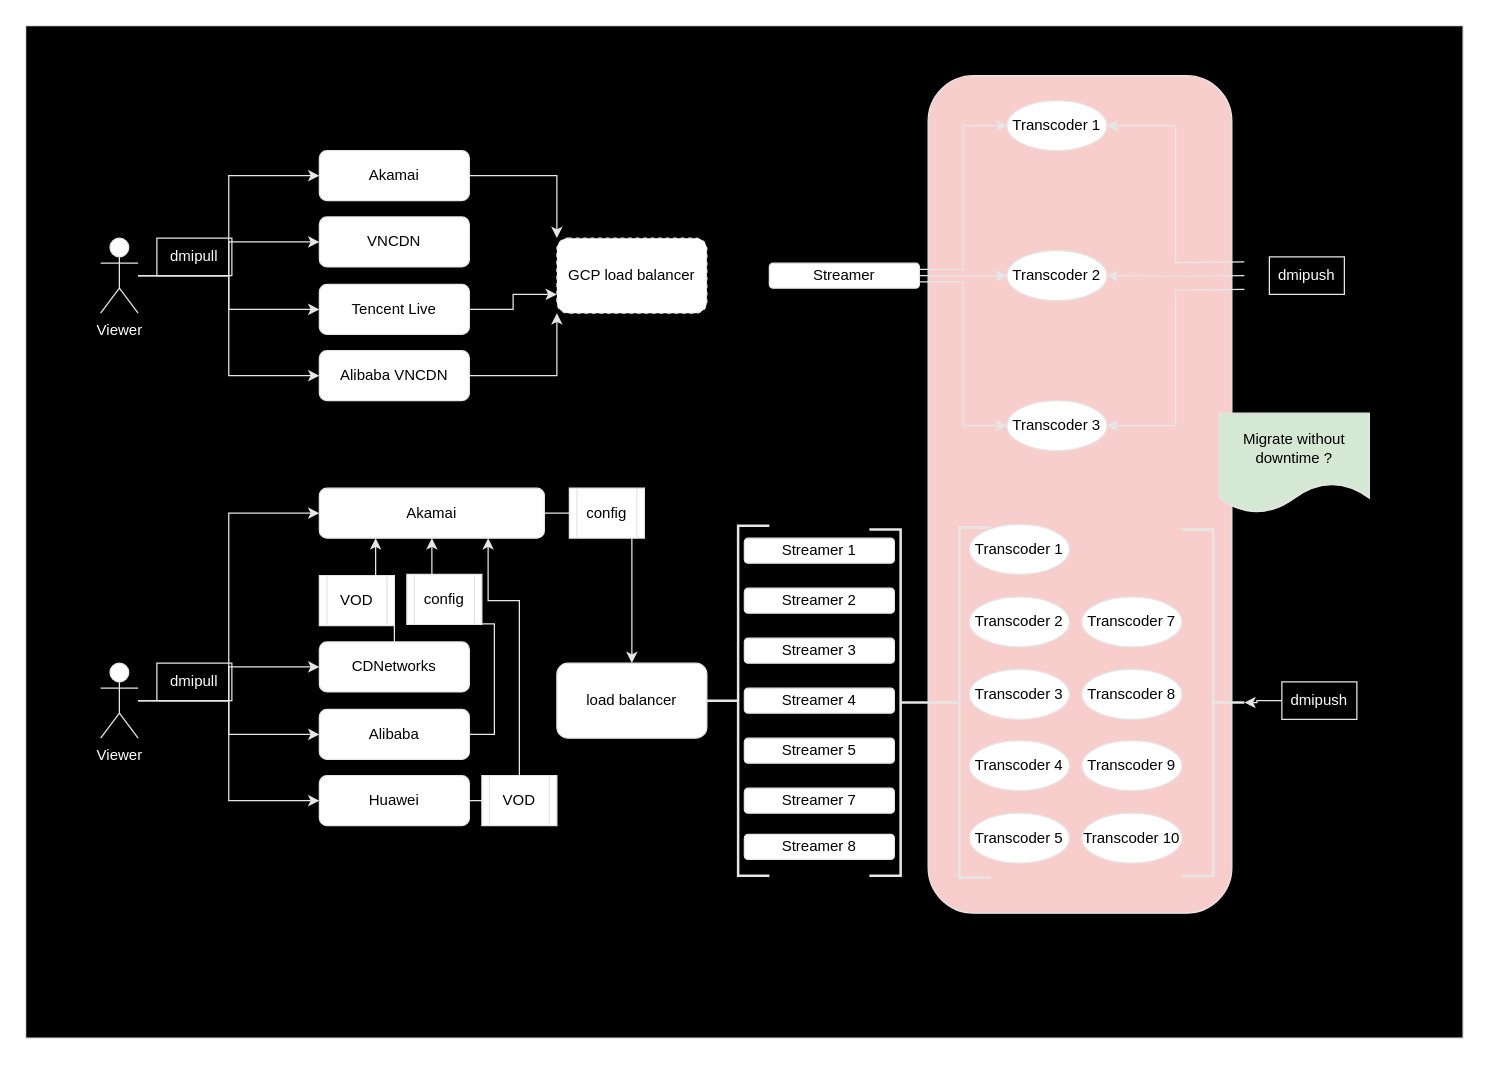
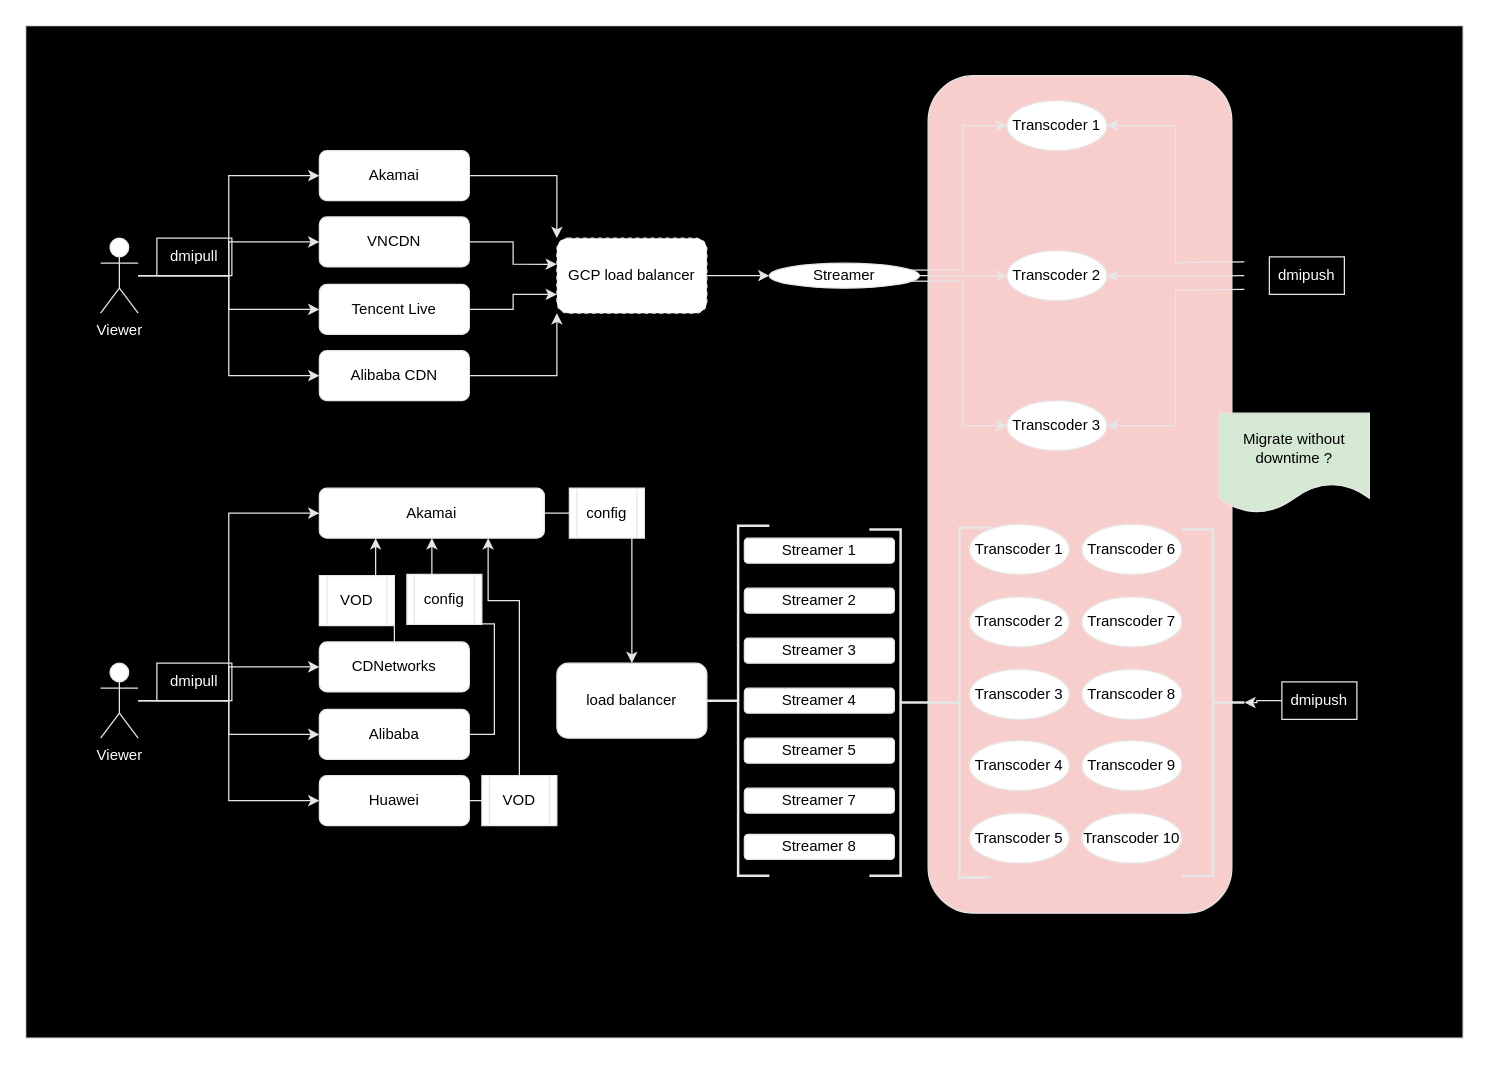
+ <mxCell id="28" style="edgeStyle=orthogonalEdgeStyle;rounded=0;orthogonalLoop=1;jettySize=auto;html=1;entryX=0;entryY=0.349;entryDx=0;entryDy=0;entryPerimeter=0;strokeColor=#E6E6E6;" edge="1" parent="1" source="11" target="17"><mxGeometry relative="1" as="geometry" /></mxCell>
+ <mxCell id="16" style="edgeStyle=orthogonalEdgeStyle;rounded=0;orthogonalLoop=1;jettySize=auto;html=1;strokeColor=#E6E6E6;" edge="1" parent="1" source="17" target="21"><mxGeometry relative="1" as="geometry" /></mxCell>
- <mxCell id="21" value="Streamer" style="rounded=1;whiteSpace=wrap;html=1;strokeColor=#E6E6E6;" vertex="1" parent="1"><mxGeometry x="615" y="210" width="120" height="20" as="geometry" /></mxCell>
+ <mxCell id="21" value="Streamer" style="ellipse;whiteSpace=wrap;html=1;strokeColor=#E6E6E6;" vertex="1" parent="1"><mxGeometry x="615" y="210" width="120" height="20" as="geometry" /></mxCell>
- <mxCell id="15" value="Alibaba VNCDN" style="rounded=1;whiteSpace=wrap;html=1;strokeColor=#E6E6E6;" vertex="1" parent="1"><mxGeometry x="255" y="280" width="120" height="40" as="geometry" /></mxCell>
+ <mxCell id="15" value="Alibaba CDN" style="rounded=1;whiteSpace=wrap;html=1;strokeColor=#E6E6E6;" vertex="1" parent="1"><mxGeometry x="255" y="280" width="120" height="40" as="geometry" /></mxCell>
+ <mxCell id="57" value="Transcoder 6" style="ellipse;whiteSpace=wrap;html=1;strokeColor=#E6E6E6;" vertex="1" parent="1"><mxGeometry x="865" y="419" width="80" height="40" as="geometry" /></mxCell>
